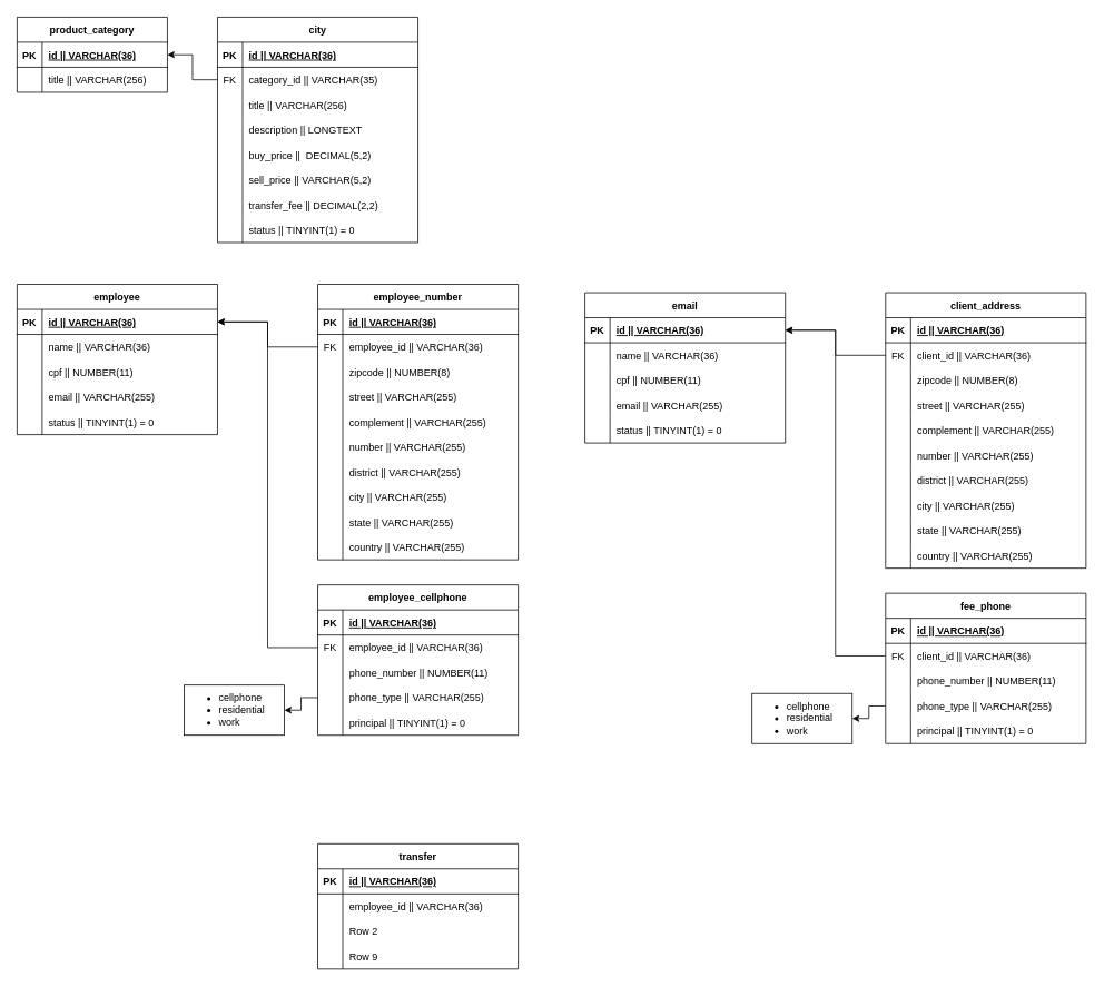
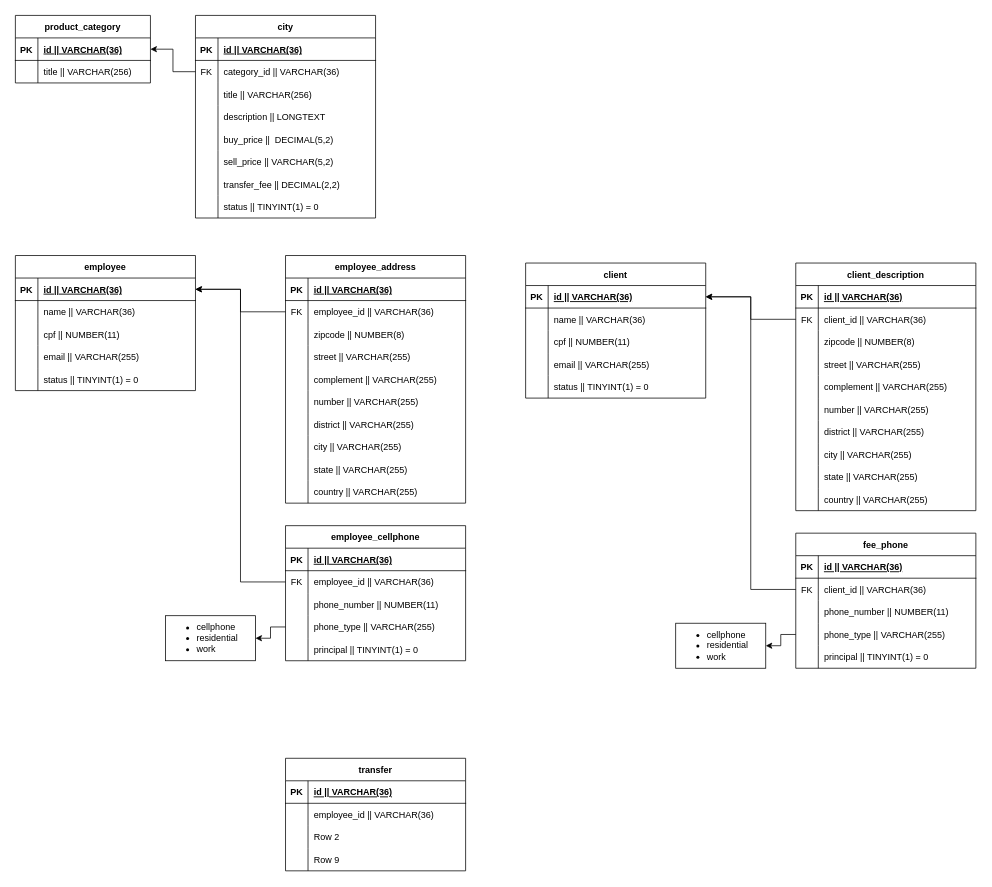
- <mxCell id="15" value="category_id || VARCHAR(35)" style="shape=partialRectangle;connectable=0;fillColor=none;top=0;left=0;bottom=0;right=0;align=left;spacingLeft=6;overflow=hidden;" parent="13" vertex="1"><mxGeometry x="30" width="210" height="30" as="geometry"><mxRectangle width="210" height="30" as="alternateBounds" /></mxGeometry></mxCell>
+ <mxCell id="15" value="category_id || VARCHAR(36)" style="shape=partialRectangle;connectable=0;fillColor=none;top=0;left=0;bottom=0;right=0;align=left;spacingLeft=6;overflow=hidden;" parent="13" vertex="1"><mxGeometry x="30" width="210" height="30" as="geometry"><mxRectangle width="210" height="30" as="alternateBounds" /></mxGeometry></mxCell>
- <mxCell id="51" value="employee_number" style="shape=table;startSize=30;container=1;collapsible=1;childLayout=tableLayout;fixedRows=1;rowLines=0;fontStyle=1;align=center;resizeLast=1;" parent="1" vertex="1"><mxGeometry x="380" y="340" width="240" height="330" as="geometry" /></mxCell>
+ <mxCell id="51" value="employee_address" style="shape=table;startSize=30;container=1;collapsible=1;childLayout=tableLayout;fixedRows=1;rowLines=0;fontStyle=1;align=center;resizeLast=1;" parent="1" vertex="1"><mxGeometry x="380" y="340" width="240" height="330" as="geometry" /></mxCell>
- <mxCell id="102" value="email" style="shape=table;startSize=30;container=1;collapsible=1;childLayout=tableLayout;fixedRows=1;rowLines=0;fontStyle=1;align=center;resizeLast=1;" parent="1" vertex="1"><mxGeometry x="700" y="350" width="240" height="180" as="geometry" /></mxCell>
+ <mxCell id="102" value="client" style="shape=table;startSize=30;container=1;collapsible=1;childLayout=tableLayout;fixedRows=1;rowLines=0;fontStyle=1;align=center;resizeLast=1;" parent="1" vertex="1"><mxGeometry x="700" y="350" width="240" height="180" as="geometry" /></mxCell>
- <mxCell id="118" value="client_address" style="shape=table;startSize=30;container=1;collapsible=1;childLayout=tableLayout;fixedRows=1;rowLines=0;fontStyle=1;align=center;resizeLast=1;" parent="1" vertex="1"><mxGeometry x="1060" y="350" width="240" height="330" as="geometry" /></mxCell>
+ <mxCell id="118" value="client_description" style="shape=table;startSize=30;container=1;collapsible=1;childLayout=tableLayout;fixedRows=1;rowLines=0;fontStyle=1;align=center;resizeLast=1;" parent="1" vertex="1"><mxGeometry x="1060" y="350" width="240" height="330" as="geometry" /></mxCell>
